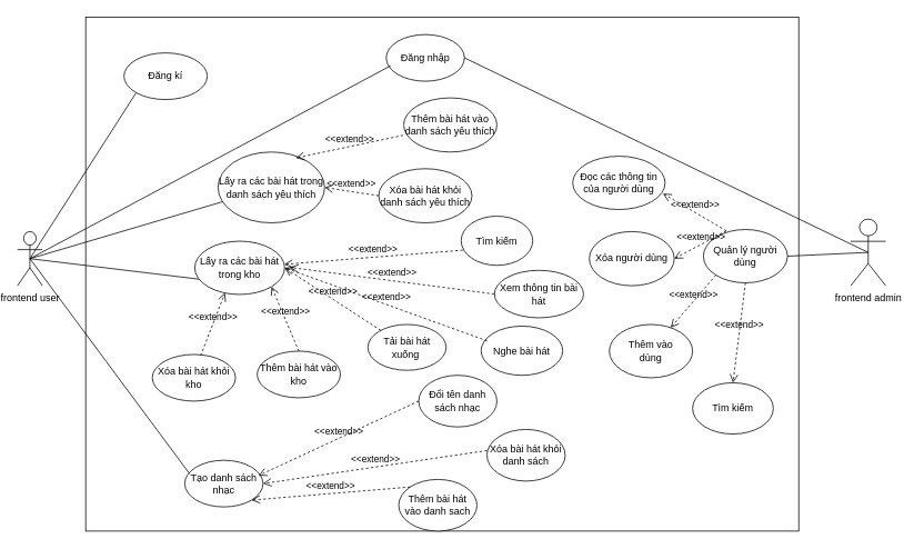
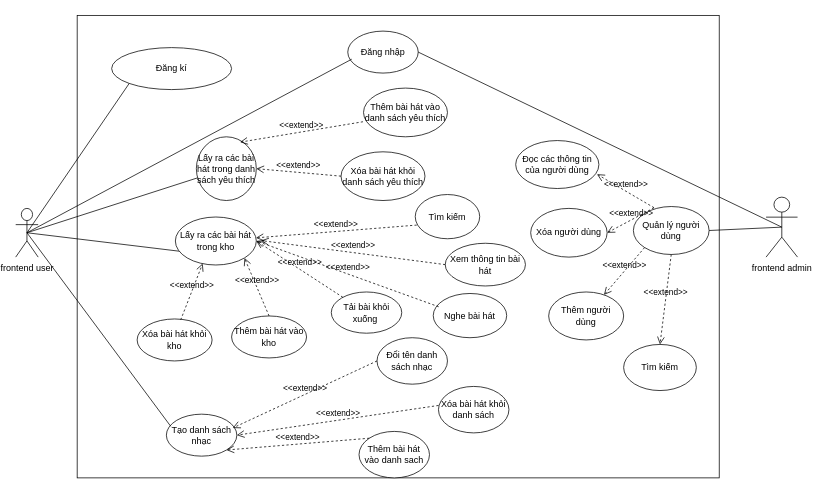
- <mxCell id="5" value="Đăng kí" style="ellipse;whiteSpace=wrap;html=1;" parent="1" vertex="1"><mxGeometry x="148" y="63" width="100" height="56" as="geometry" /></mxCell>
+ <mxCell id="5" value="Đăng kí" style="ellipse;whiteSpace=wrap;html=1;" parent="1" vertex="1"><mxGeometry x="148" y="63" width="160" height="56" as="geometry" /></mxCell>
- <mxCell id="30" value="Lấy ra các bài hát trong danh sách yêu thích" style="ellipse;whiteSpace=wrap;html=1;" parent="1" vertex="1"><mxGeometry x="261" y="182" width="128" height="85" as="geometry" /></mxCell>
+ <mxCell id="30" value="Lấy ra các bài hát trong danh sách yêu thích" style="ellipse;whiteSpace=wrap;html=1;" parent="1" vertex="1"><mxGeometry x="261" y="182" width="80" height="85" as="geometry" /></mxCell>
- <mxCell id="8" value="Tải bài hát xuống&amp;nbsp;" style="ellipse;whiteSpace=wrap;html=1;" parent="1" vertex="1"><mxGeometry x="441" y="389" width="94" height="55" as="geometry" /></mxCell>
+ <mxCell id="8" value="Tải bài khỏi xuống&amp;nbsp;" style="ellipse;whiteSpace=wrap;html=1;" parent="1" vertex="1"><mxGeometry x="441" y="389" width="94" height="55" as="geometry" /></mxCell>
- <mxCell id="40" value="Thêm vào&lt;div&gt;dùng&lt;/div&gt;" style="ellipse;whiteSpace=wrap;html=1;" vertex="1" parent="1"><mxGeometry x="731" y="389" width="100" height="64" as="geometry" /></mxCell>
+ <mxCell id="40" value="Thêm người&lt;div&gt;dùng&lt;/div&gt;" style="ellipse;whiteSpace=wrap;html=1;" vertex="1" parent="1"><mxGeometry x="731" y="389" width="100" height="64" as="geometry" /></mxCell>
